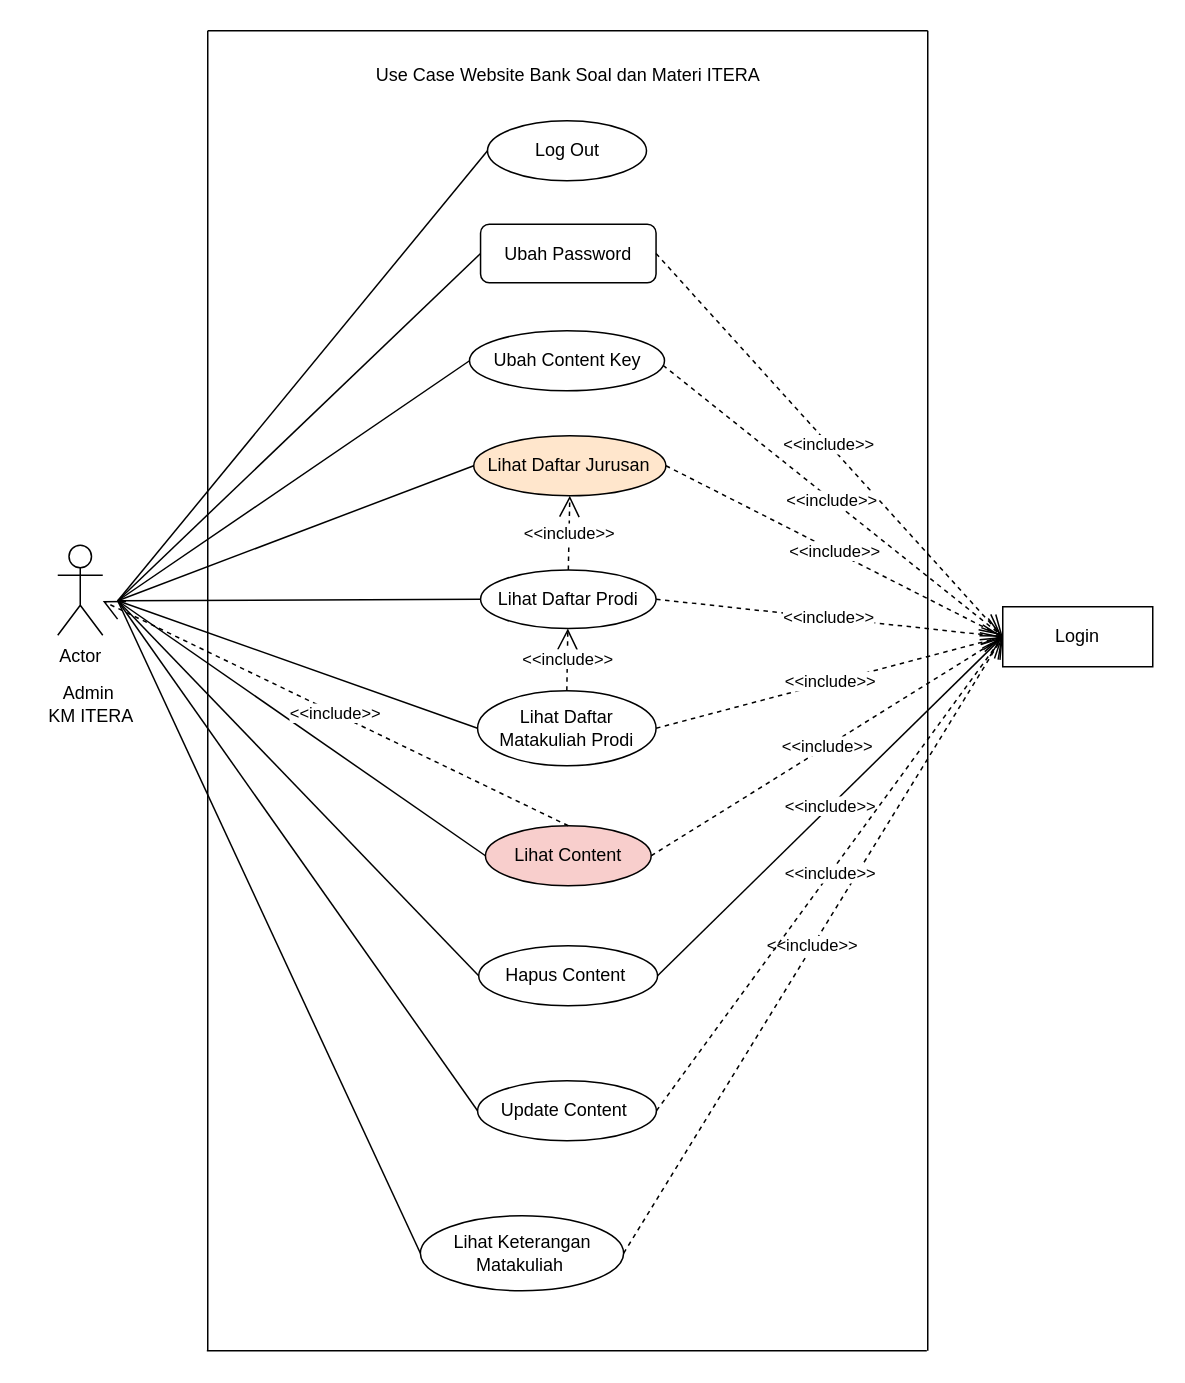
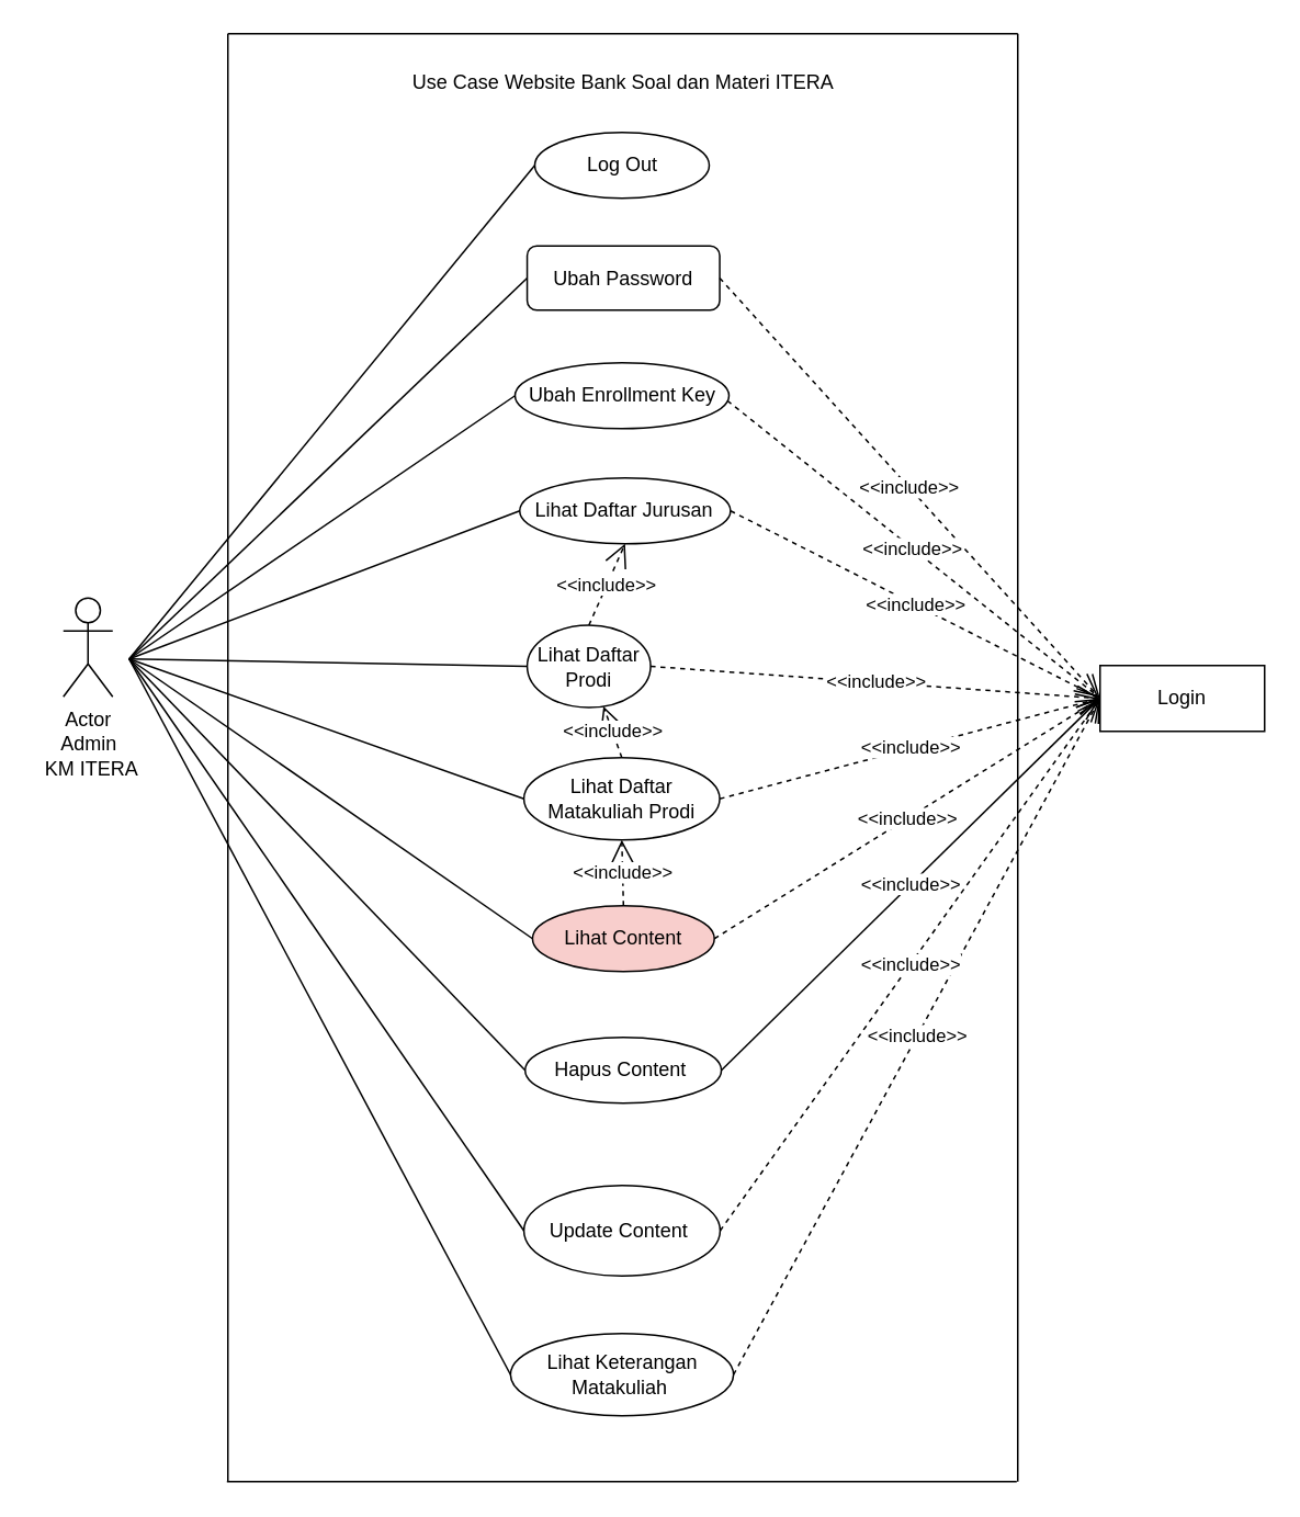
- <mxCell id="15" value="Ubah Content Key" style="ellipse;whiteSpace=wrap;html=1;" parent="1" vertex="1"><mxGeometry x="312.5" y="220" width="130" height="40" as="geometry" /></mxCell>
+ <mxCell id="15" value="Ubah Enrollment Key" style="ellipse;whiteSpace=wrap;html=1;" parent="1" vertex="1"><mxGeometry x="312.5" y="220" width="130" height="40" as="geometry" /></mxCell>
- <mxCell id="39" value="Lihat Daftar Jurusan" style="ellipse;whiteSpace=wrap;html=1;fillColor=#ffe6cc;" vertex="1" parent="1"><mxGeometry x="315.32" y="290" width="128.12" height="40" as="geometry" /></mxCell>
+ <mxCell id="39" value="Lihat Daftar Jurusan" style="ellipse;whiteSpace=wrap;html=1;" vertex="1" parent="1"><mxGeometry x="315.32" y="290" width="128.12" height="40" as="geometry" /></mxCell>
- <mxCell id="37" value="Lihat Daftar Prodi" style="ellipse;whiteSpace=wrap;html=1;" parent="1" vertex="1"><mxGeometry x="319.88" y="379.5" width="117" height="39" as="geometry" /></mxCell>
+ <mxCell id="37" value="Lihat Daftar Prodi" style="ellipse;whiteSpace=wrap;html=1;" parent="1" vertex="1"><mxGeometry x="319.88" y="379.5" width="75" height="50" as="geometry" /></mxCell>
- <mxCell id="41" value="&amp;lt;&amp;lt;include&amp;gt;&amp;gt;" style="endArrow=open;endSize=12;dashed=1;html=1;exitX=1;exitY=0.5;exitDx=0;exitDy=0;entryX=0;entryY=0.5;entryDx=0;entryDy=0;" edge="1" parent="1" source="39" target="12"><mxGeometry width="160" relative="1" as="geometry"><mxPoint x="445.88" y="392.5" as="sourcePoint" /><mxPoint x="668" y="370" as="targetPoint" /></mxGeometry></mxCell>
+ <mxCell id="41" value="&amp;lt;&amp;lt;include&amp;gt;&amp;gt;" style="endArrow=none;endSize=12;dashed=1;html=1;exitX=1;exitY=0.5;exitDx=0;exitDy=0;entryX=0;entryY=0.5;entryDx=0;entryDy=0;" edge="1" parent="1" source="39" target="12"><mxGeometry width="160" relative="1" as="geometry"><mxPoint x="445.88" y="392.5" as="sourcePoint" /><mxPoint x="668" y="370" as="targetPoint" /></mxGeometry></mxCell>
- <mxCell id="3" value="Admin&amp;nbsp;&lt;br&gt;KM ITERA" style="text;html=1;align=center;verticalAlign=middle;resizable=0;points=[];autosize=1;" parent="1" vertex="1"><mxGeometry x="25" y="454" width="70" height="30" as="geometry" /></mxCell>
+ <mxCell id="3" value="Admin&amp;nbsp;&lt;br&gt;KM ITERA" style="text;html=1;align=center;verticalAlign=middle;resizable=0;points=[];autosize=1;" parent="1" vertex="1"><mxGeometry x="20" y="444" width="70" height="30" as="geometry" /></mxCell>
- <mxCell id="33" value="&amp;lt;&amp;lt;include&amp;gt;&amp;gt;" style="endArrow=open;endSize=12;dashed=1;html=1;exitX=0.5;exitY=0;exitDx=0;exitDy=0;" parent="1" source="5" target="2" edge="1"><mxGeometry width="160" relative="1" as="geometry"><mxPoint x="461.5" y="263" as="sourcePoint" /><mxPoint x="687" y="443" as="targetPoint" /></mxGeometry></mxCell>
+ <mxCell id="33" value="&amp;lt;&amp;lt;include&amp;gt;&amp;gt;" style="endArrow=open;endSize=12;dashed=1;html=1;exitX=0.5;exitY=0;exitDx=0;exitDy=0;entryX=0.5;entryY=1;entryDx=0;entryDy=0;" parent="1" source="5" target="7" edge="1"><mxGeometry width="160" relative="1" as="geometry"><mxPoint x="461.5" y="263" as="sourcePoint" /><mxPoint x="687" y="443" as="targetPoint" /></mxGeometry></mxCell>
- <mxCell id="34" value="Update Content&amp;nbsp;" style="ellipse;whiteSpace=wrap;html=1;" parent="1" vertex="1"><mxGeometry x="317.88" y="720" width="119.25" height="40" as="geometry" /></mxCell>
+ <mxCell id="34" value="Update Content&amp;nbsp;" style="ellipse;whiteSpace=wrap;html=1;" parent="1" vertex="1"><mxGeometry x="317.88" y="720" width="119.25" height="55" as="geometry" /></mxCell>
- <mxCell id="6" value="Lihat Keterangan Matakuliah&amp;nbsp;" style="ellipse;whiteSpace=wrap;html=1;" parent="1" vertex="1"><mxGeometry x="279.75" y="810" width="135.5" height="50" as="geometry" /></mxCell>
+ <mxCell id="6" value="Lihat Keterangan Matakuliah&amp;nbsp;" style="ellipse;whiteSpace=wrap;html=1;" parent="1" vertex="1"><mxGeometry x="309.75" y="810" width="135.5" height="50" as="geometry" /></mxCell>
